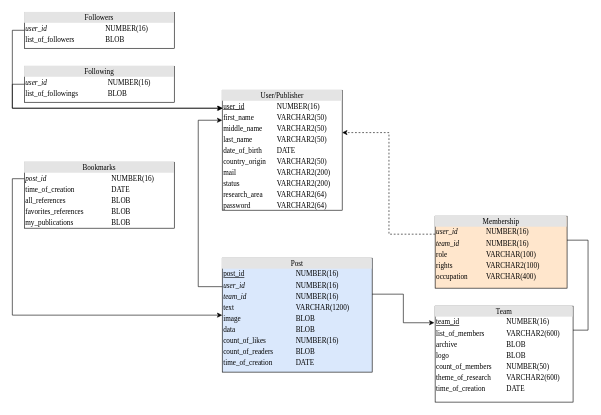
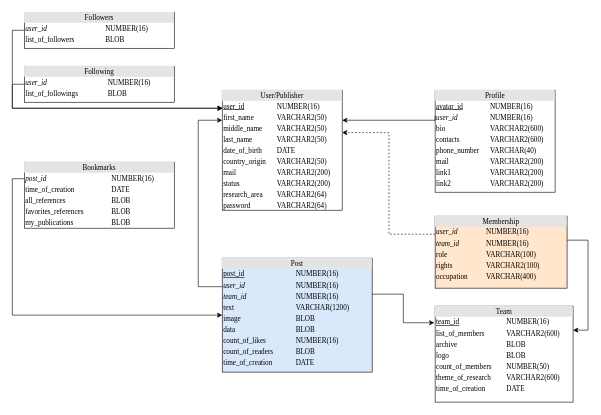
+ <mxCell id="12" value="" style="edgeStyle=elbowEdgeStyle;elbow=vertical;endArrow=classic;html=1;rounded=0;exitX=0;exitY=0.25;exitDx=0;exitDy=0;entryX=1;entryY=0.25;entryDx=0;entryDy=0;" edge="1" parent="1" source="4" target="2"><mxGeometry width="50" height="50" relative="1" as="geometry"><mxPoint x="590" y="260" as="sourcePoint" /><mxPoint x="570" y="191" as="targetPoint" /><Array as="points"><mxPoint x="580" y="200" /></Array></mxGeometry></mxCell>
+ <mxCell id="4" value="&lt;div style=&quot;text-align: center ; box-sizing: border-box ; width: 100% ; background: rgb(228 , 228 , 228) ; padding: 2px&quot;&gt;Profile&lt;/div&gt;&lt;table style=&quot;width: 100% ; font-size: 1em&quot; cellpadding=&quot;2&quot; cellspacing=&quot;0&quot;&gt;&lt;tbody&gt;&lt;tr&gt;&lt;td&gt;&lt;u&gt;avatar_id&lt;/u&gt;&lt;/td&gt;&lt;td&gt;NUMBER(16)&lt;/td&gt;&lt;/tr&gt;&lt;tr&gt;&lt;td&gt;&lt;i&gt;user_id&lt;/i&gt;&lt;/td&gt;&lt;td&gt;NUMBER(16)&lt;/td&gt;&lt;/tr&gt;&lt;tr&gt;&lt;td&gt;bio&lt;/td&gt;&lt;td&gt;VARCHAR2(600)&lt;/td&gt;&lt;/tr&gt;&lt;tr&gt;&lt;td&gt;contacts&lt;/td&gt;&lt;td&gt;VARCHAR2(600)&lt;br&gt;&lt;/td&gt;&lt;/tr&gt;&lt;tr&gt;&lt;td&gt;phone_number&lt;/td&gt;&lt;td&gt;VARCHAR(40)&lt;/td&gt;&lt;/tr&gt;&lt;tr&gt;&lt;td&gt;mail&amp;nbsp;&lt;/td&gt;&lt;td&gt;VARCHAR2(200)&lt;/td&gt;&lt;/tr&gt;&lt;tr&gt;&lt;td&gt;link1&lt;/td&gt;&lt;td&gt;VARCHAR2(200)&lt;/td&gt;&lt;/tr&gt;&lt;tr&gt;&lt;td&gt;link2&lt;/td&gt;&lt;td&gt;VARCHAR2(200)&lt;/td&gt;&lt;/tr&gt;&lt;tr&gt;&lt;td&gt;&lt;/td&gt;&lt;td&gt;&lt;br&gt;&lt;/td&gt;&lt;/tr&gt;&lt;tr&gt;&lt;td&gt;&lt;br&gt;&lt;/td&gt;&lt;td&gt;&lt;br&gt;&lt;/td&gt;&lt;/tr&gt;&lt;tr&gt;&lt;td&gt;&lt;br&gt;&lt;/td&gt;&lt;td&gt;&lt;br&gt;&lt;/td&gt;&lt;/tr&gt;&lt;tr&gt;&lt;td&gt;&lt;br&gt;&lt;/td&gt;&lt;td&gt;&lt;br&gt;&lt;/td&gt;&lt;/tr&gt;&lt;tr&gt;&lt;td&gt;&lt;br&gt;&lt;/td&gt;&lt;td&gt;&lt;br&gt;&lt;/td&gt;&lt;/tr&gt;&lt;tr&gt;&lt;td&gt;&lt;br&gt;&lt;/td&gt;&lt;td&gt;&lt;br&gt;&lt;/td&gt;&lt;/tr&gt;&lt;tr&gt;&lt;td&gt;&lt;br&gt;&lt;/td&gt;&lt;td&gt;&lt;br&gt;&lt;/td&gt;&lt;/tr&gt;&lt;tr&gt;&lt;td&gt;&lt;br&gt;&lt;/td&gt;&lt;td&gt;&lt;br&gt;&lt;/td&gt;&lt;/tr&gt;&lt;tr&gt;&lt;td&gt;&lt;br&gt;&lt;/td&gt;&lt;td&gt;&lt;br&gt;&lt;/td&gt;&lt;/tr&gt;&lt;/tbody&gt;&lt;/table&gt;" style="verticalAlign=top;align=left;overflow=fill;html=1;rounded=0;shadow=0;comic=0;labelBackgroundColor=none;strokeWidth=1;fontFamily=Verdana;fontSize=12" vertex="1" parent="1"><mxGeometry x="725" y="150" width="200" height="170" as="geometry" /></mxCell>
- <mxCell id="16" value="" style="edgeStyle=elbowEdgeStyle;elbow=horizontal;endArrow=none;html=1;rounded=0;exitX=1;exitY=0.333;exitDx=0;exitDy=0;entryX=1;entryY=0.25;entryDx=0;entryDy=0;exitPerimeter=0;" edge="1" parent="1" source="3" target="5"><mxGeometry width="50" height="50" relative="1" as="geometry"><mxPoint x="1000" y="420" as="sourcePoint" /><mxPoint x="1000" y="470" as="targetPoint" /><Array as="points"><mxPoint x="980" y="480" /></Array></mxGeometry></mxCell>
+ <mxCell id="16" value="" style="edgeStyle=elbowEdgeStyle;elbow=horizontal;endArrow=classic;html=1;rounded=0;exitX=1;exitY=0.333;exitDx=0;exitDy=0;entryX=1;entryY=0.25;entryDx=0;entryDy=0;exitPerimeter=0;" edge="1" parent="1" source="3" target="5"><mxGeometry width="50" height="50" relative="1" as="geometry"><mxPoint x="1000" y="420" as="sourcePoint" /><mxPoint x="1000" y="470" as="targetPoint" /><Array as="points"><mxPoint x="980" y="480" /></Array></mxGeometry></mxCell>
